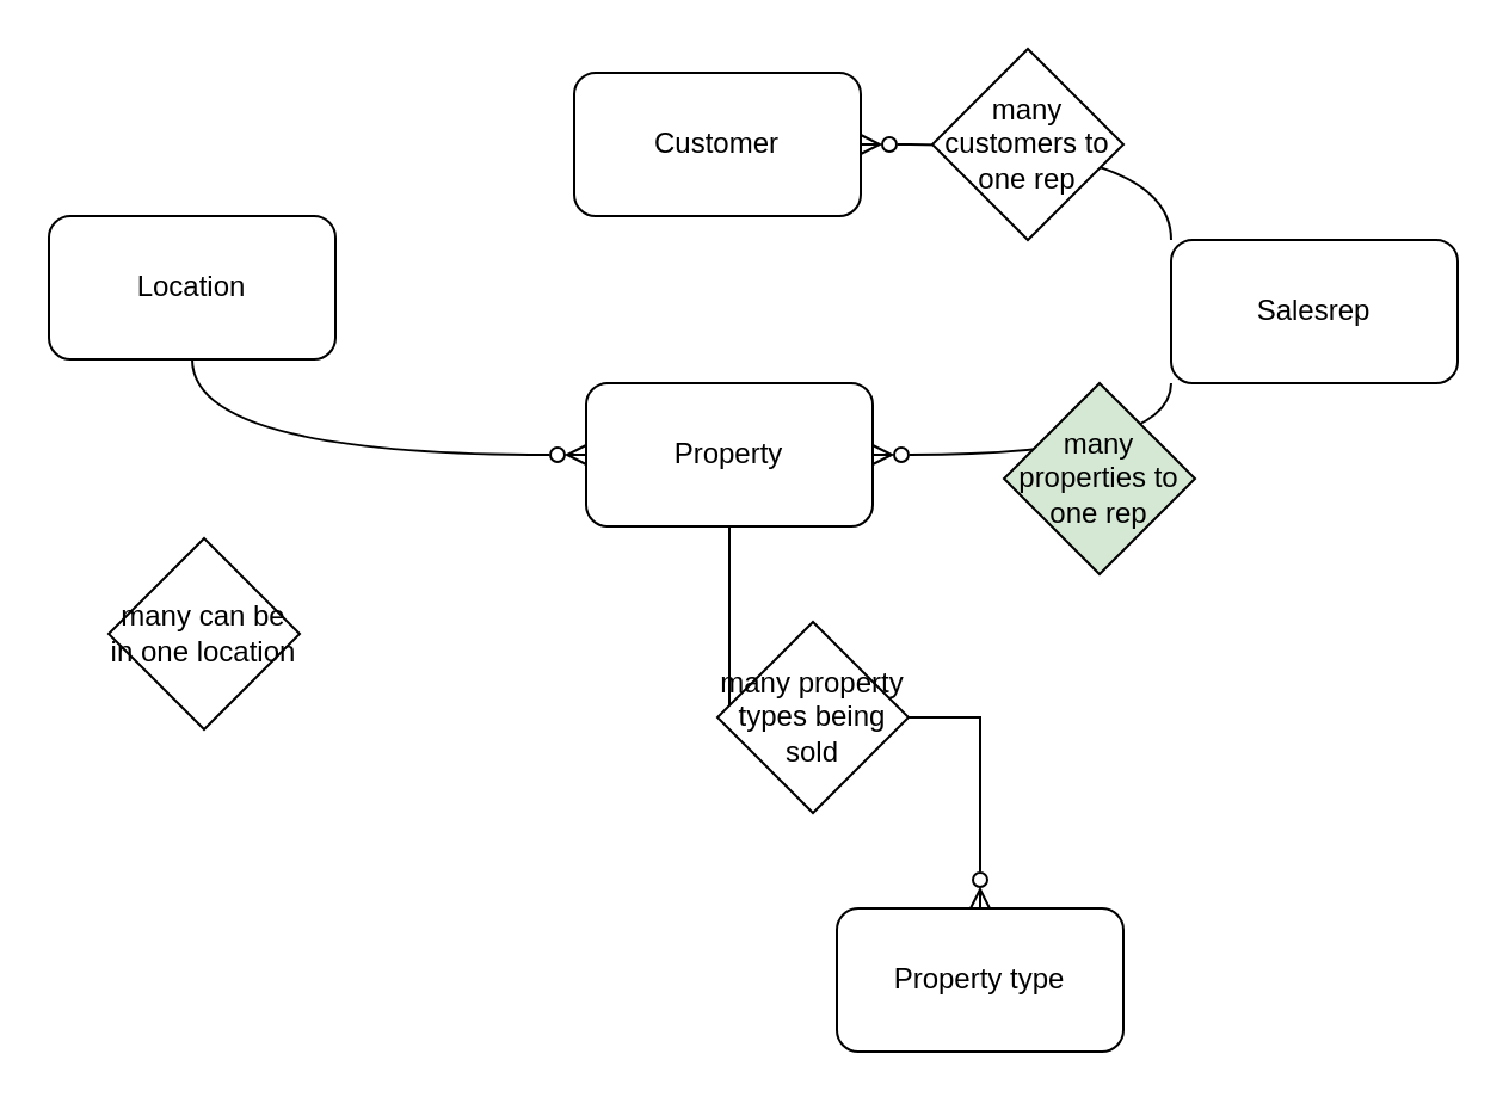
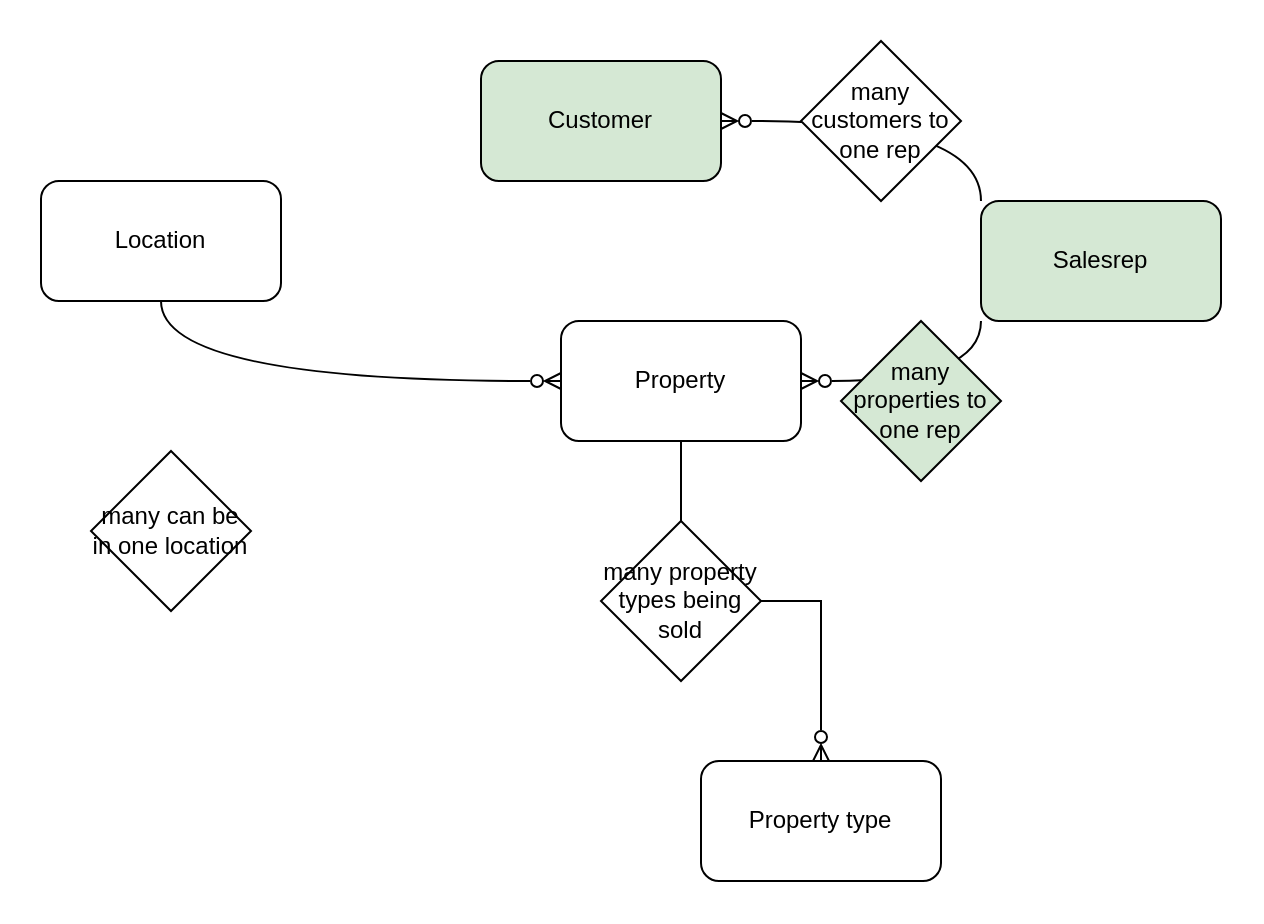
- <mxCell id="6" value="Customer" style="rounded=1;whiteSpace=wrap;html=1;" vertex="1" parent="1"><mxGeometry x="240" y="30" width="120" height="60" as="geometry" /></mxCell>
+ <mxCell id="6" value="Customer" style="rounded=1;whiteSpace=wrap;html=1;fillColor=#d5e8d4;" vertex="1" parent="1"><mxGeometry x="240" y="30" width="120" height="60" as="geometry" /></mxCell>
- <mxCell id="12" value="many customers to one rep" style="rhombus;whiteSpace=wrap;html=1;" vertex="1" parent="1"><mxGeometry x="390" y="20" width="80" height="80" as="geometry" /></mxCell>
+ <mxCell id="12" value="many customers to one rep" style="rhombus;whiteSpace=wrap;html=1;" vertex="1" parent="1"><mxGeometry x="400" y="20" width="80" height="80" as="geometry" /></mxCell>
- <mxCell id="9" value="Salesrep" style="rounded=1;whiteSpace=wrap;html=1;" vertex="1" parent="1"><mxGeometry x="490" y="100" width="120" height="60" as="geometry" /></mxCell>
+ <mxCell id="9" value="Salesrep" style="rounded=1;whiteSpace=wrap;html=1;fillColor=#d5e8d4;" vertex="1" parent="1"><mxGeometry x="490" y="100" width="120" height="60" as="geometry" /></mxCell>
- <mxCell id="4" value="Property" style="rounded=1;whiteSpace=wrap;html=1;" vertex="1" parent="1"><mxGeometry x="245" y="160" width="120" height="60" as="geometry" /></mxCell>
+ <mxCell id="4" value="Property" style="rounded=1;whiteSpace=wrap;html=1;" vertex="1" parent="1"><mxGeometry x="280" y="160" width="120" height="60" as="geometry" /></mxCell>
